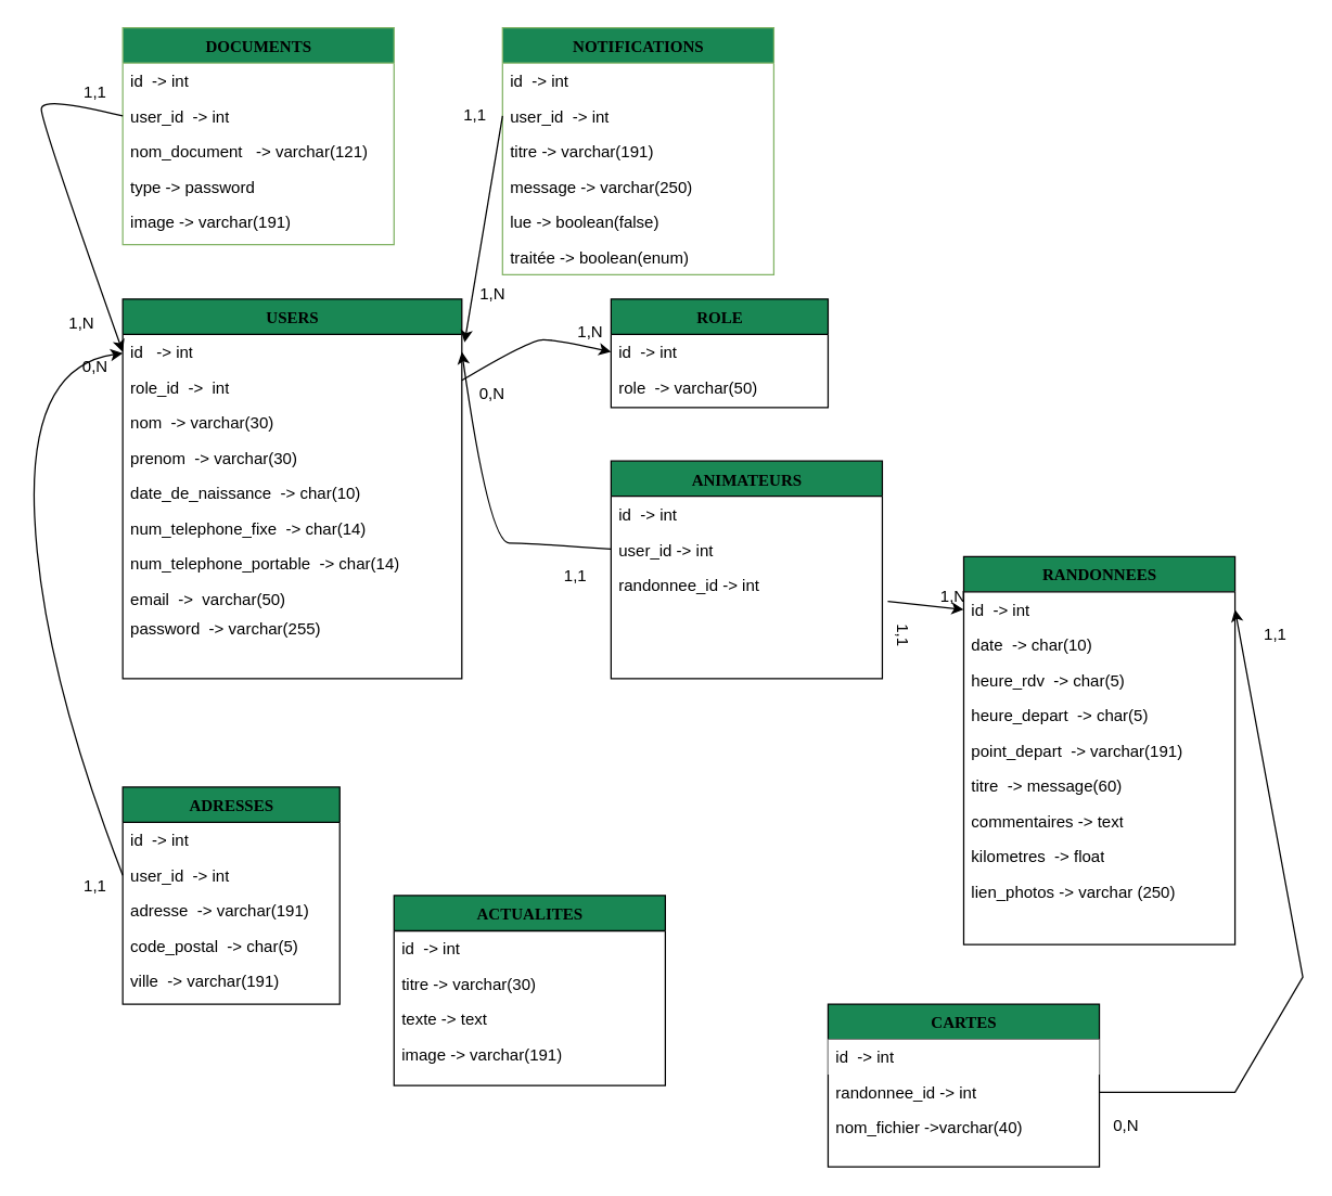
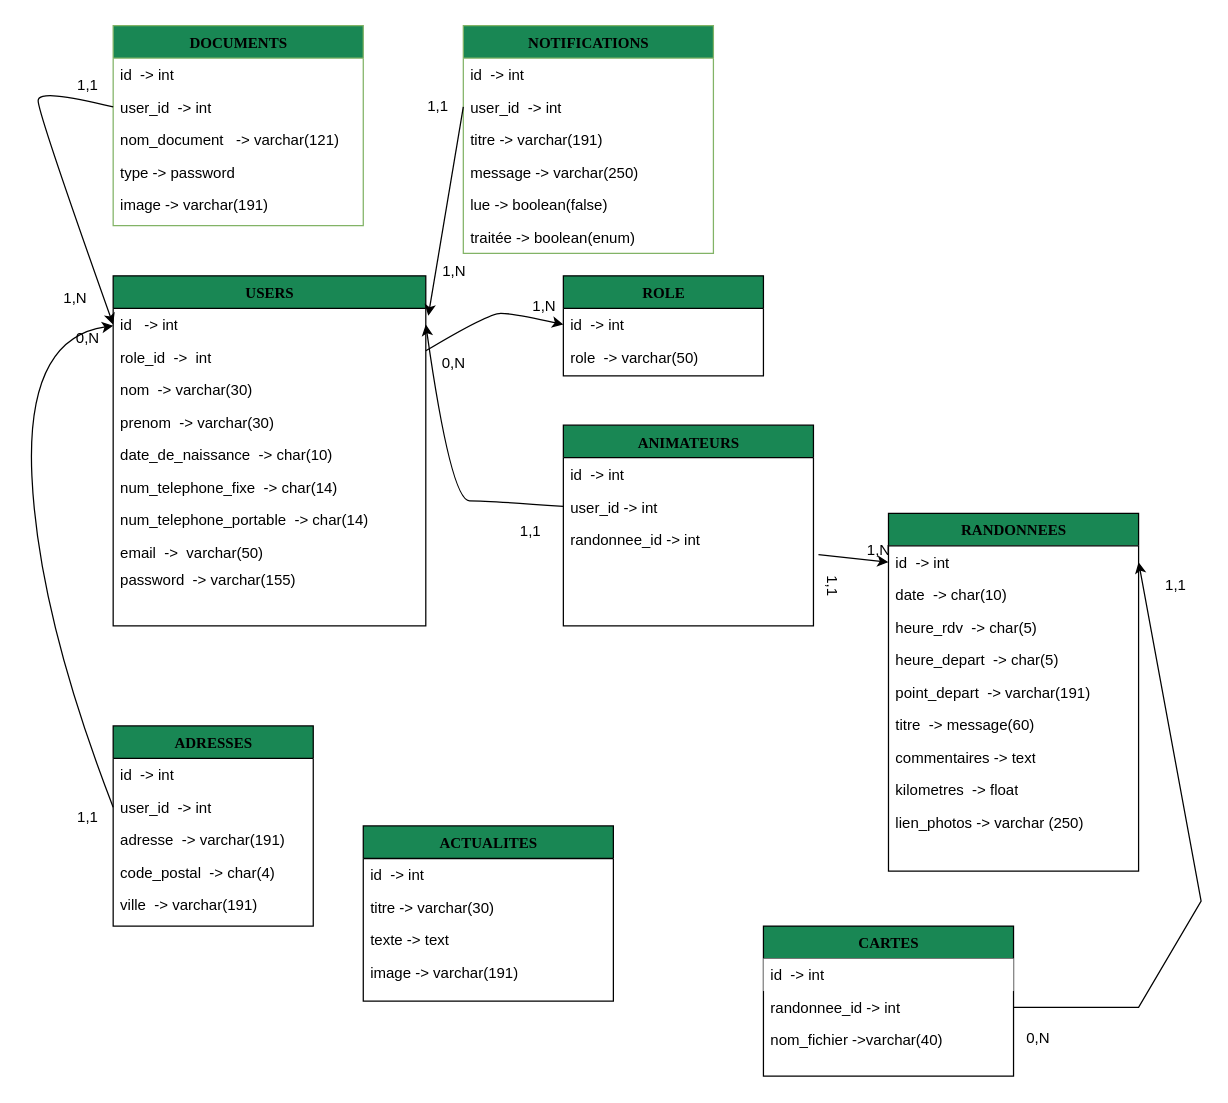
- <mxCell id="11" value="password&amp;nbsp; -&amp;gt; varchar(255)" style="text;html=1;strokeColor=none;fillColor=none;align=left;verticalAlign=top;spacingLeft=4;spacingRight=4;whiteSpace=wrap;overflow=hidden;rotatable=0;points=[[0,0.5],[1,0.5]];portConstraint=eastwest;" parent="2" vertex="1"><mxGeometry y="230" width="250" height="26" as="geometry" /></mxCell>
+ <mxCell id="11" value="password&amp;nbsp; -&amp;gt; varchar(155)" style="text;html=1;strokeColor=none;fillColor=none;align=left;verticalAlign=top;spacingLeft=4;spacingRight=4;whiteSpace=wrap;overflow=hidden;rotatable=0;points=[[0,0.5],[1,0.5]];portConstraint=eastwest;" parent="2" vertex="1"><mxGeometry y="230" width="250" height="26" as="geometry" /></mxCell>
- <mxCell id="29" value="code_postal&amp;nbsp; -&amp;gt; char(5)" style="text;html=1;strokeColor=none;fillColor=none;align=left;verticalAlign=top;spacingLeft=4;spacingRight=4;whiteSpace=wrap;overflow=hidden;rotatable=0;points=[[0,0.5],[1,0.5]];portConstraint=eastwest;" parent="25" vertex="1"><mxGeometry y="104" width="160" height="26" as="geometry" /></mxCell>
+ <mxCell id="29" value="code_postal&amp;nbsp; -&amp;gt; char(4)" style="text;html=1;strokeColor=none;fillColor=none;align=left;verticalAlign=top;spacingLeft=4;spacingRight=4;whiteSpace=wrap;overflow=hidden;rotatable=0;points=[[0,0.5],[1,0.5]];portConstraint=eastwest;" parent="25" vertex="1"><mxGeometry y="104" width="160" height="26" as="geometry" /></mxCell>
